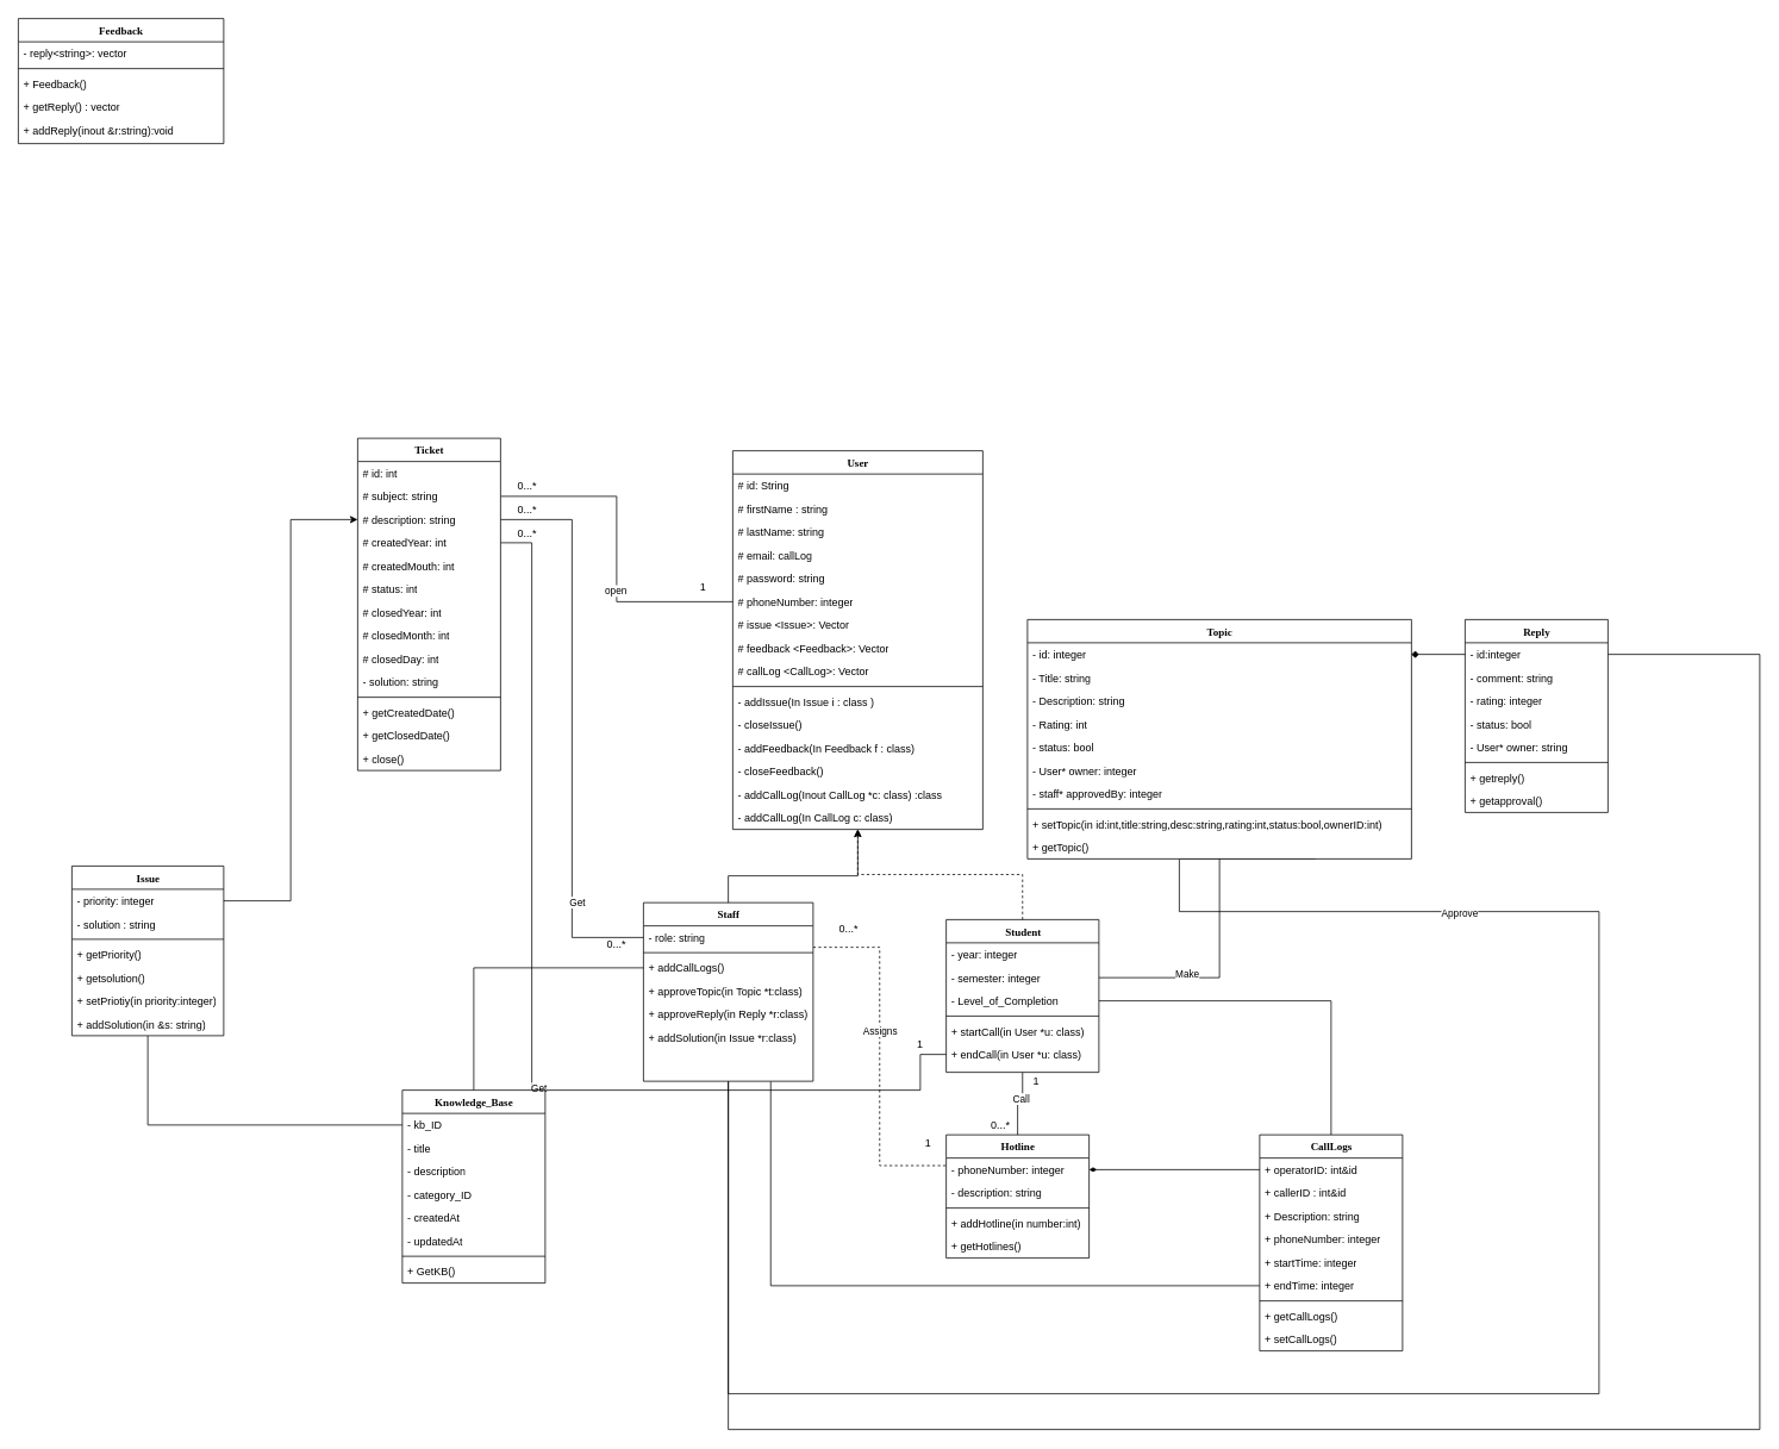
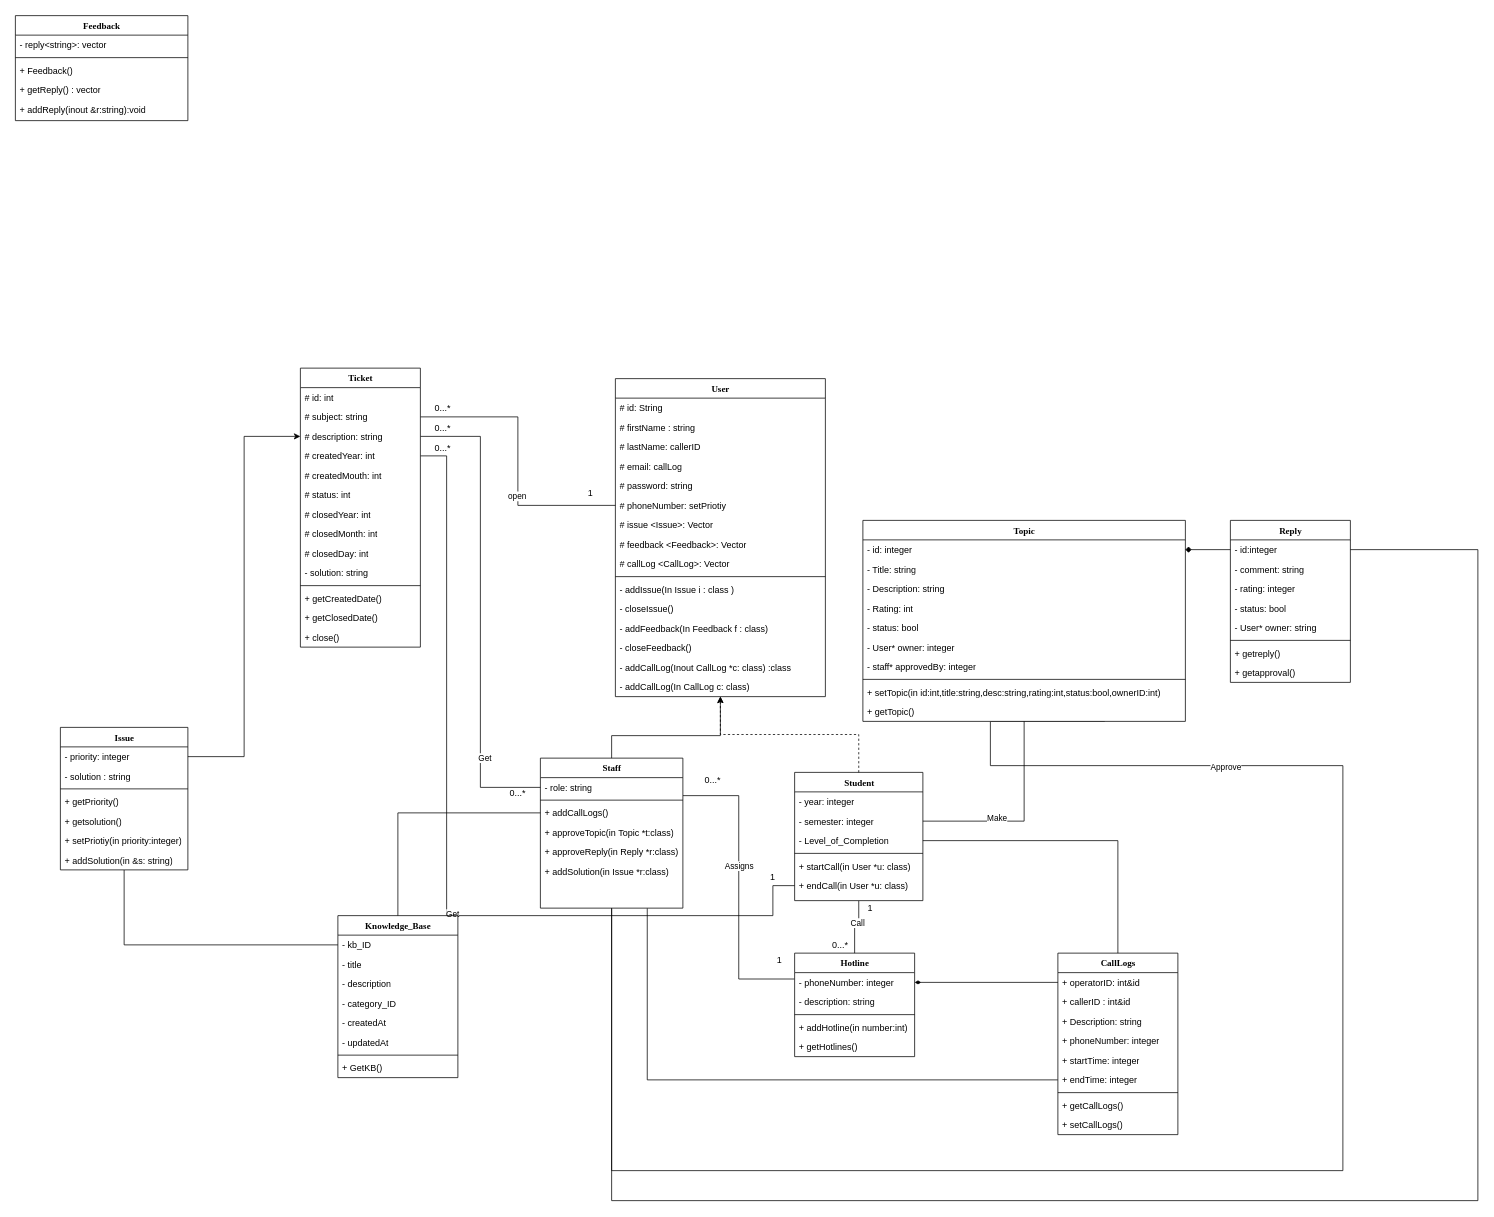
- <mxCell id="28" value="#&amp;nbsp;lastName: string" style="text;html=1;strokeColor=none;fillColor=none;align=left;verticalAlign=top;spacingLeft=4;spacingRight=4;whiteSpace=wrap;overflow=hidden;rotatable=0;points=[[0,0.5],[1,0.5]];portConstraint=eastwest;" parent="25" vertex="1"><mxGeometry y="78" width="280" height="26" as="geometry" /></mxCell>
+ <mxCell id="28" value="#&amp;nbsp;lastName: callerID" style="text;html=1;strokeColor=none;fillColor=none;align=left;verticalAlign=top;spacingLeft=4;spacingRight=4;whiteSpace=wrap;overflow=hidden;rotatable=0;points=[[0,0.5],[1,0.5]];portConstraint=eastwest;" parent="25" vertex="1"><mxGeometry y="78" width="280" height="26" as="geometry" /></mxCell>
- <mxCell id="31" value="#&amp;nbsp;phoneNumber: integer" style="text;html=1;strokeColor=none;fillColor=none;align=left;verticalAlign=top;spacingLeft=4;spacingRight=4;whiteSpace=wrap;overflow=hidden;rotatable=0;points=[[0,0.5],[1,0.5]];portConstraint=eastwest;" parent="25" vertex="1"><mxGeometry y="156" width="280" height="26" as="geometry" /></mxCell>
+ <mxCell id="31" value="#&amp;nbsp;phoneNumber: setPriotiy" style="text;html=1;strokeColor=none;fillColor=none;align=left;verticalAlign=top;spacingLeft=4;spacingRight=4;whiteSpace=wrap;overflow=hidden;rotatable=0;points=[[0,0.5],[1,0.5]];portConstraint=eastwest;" parent="25" vertex="1"><mxGeometry y="156" width="280" height="26" as="geometry" /></mxCell>
- <mxCell id="13" style="edgeStyle=orthogonalEdgeStyle;rounded=0;orthogonalLoop=1;jettySize=auto;html=1;exitX=1;exitY=0.25;exitDx=0;exitDy=0;entryX=0;entryY=0.25;entryDx=0;entryDy=0;endArrow=none;endFill=0;dashed=1;" parent="1" source="18" target="51" edge="1"><mxGeometry relative="1" as="geometry" /></mxCell>
+ <mxCell id="13" style="edgeStyle=orthogonalEdgeStyle;rounded=0;orthogonalLoop=1;jettySize=auto;html=1;exitX=1;exitY=0.25;exitDx=0;exitDy=0;entryX=0;entryY=0.25;entryDx=0;entryDy=0;endArrow=none;endFill=0;" parent="1" source="18" target="51" edge="1"><mxGeometry relative="1" as="geometry" /></mxCell>
